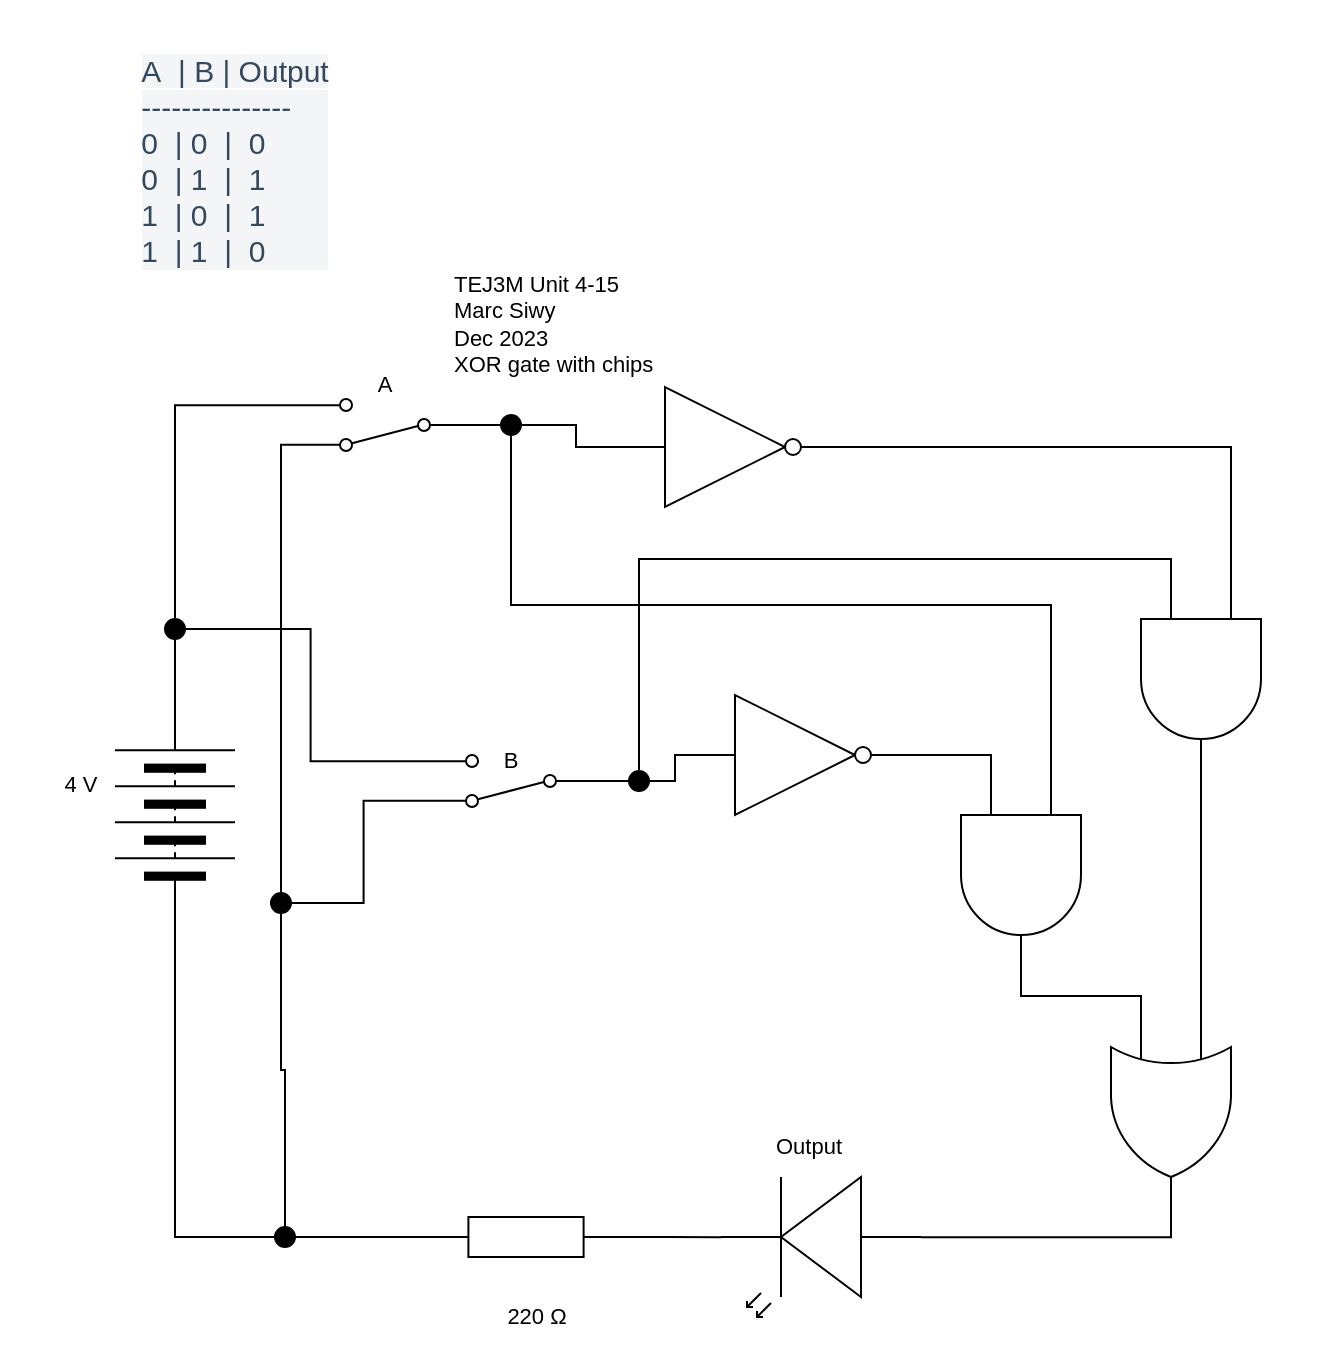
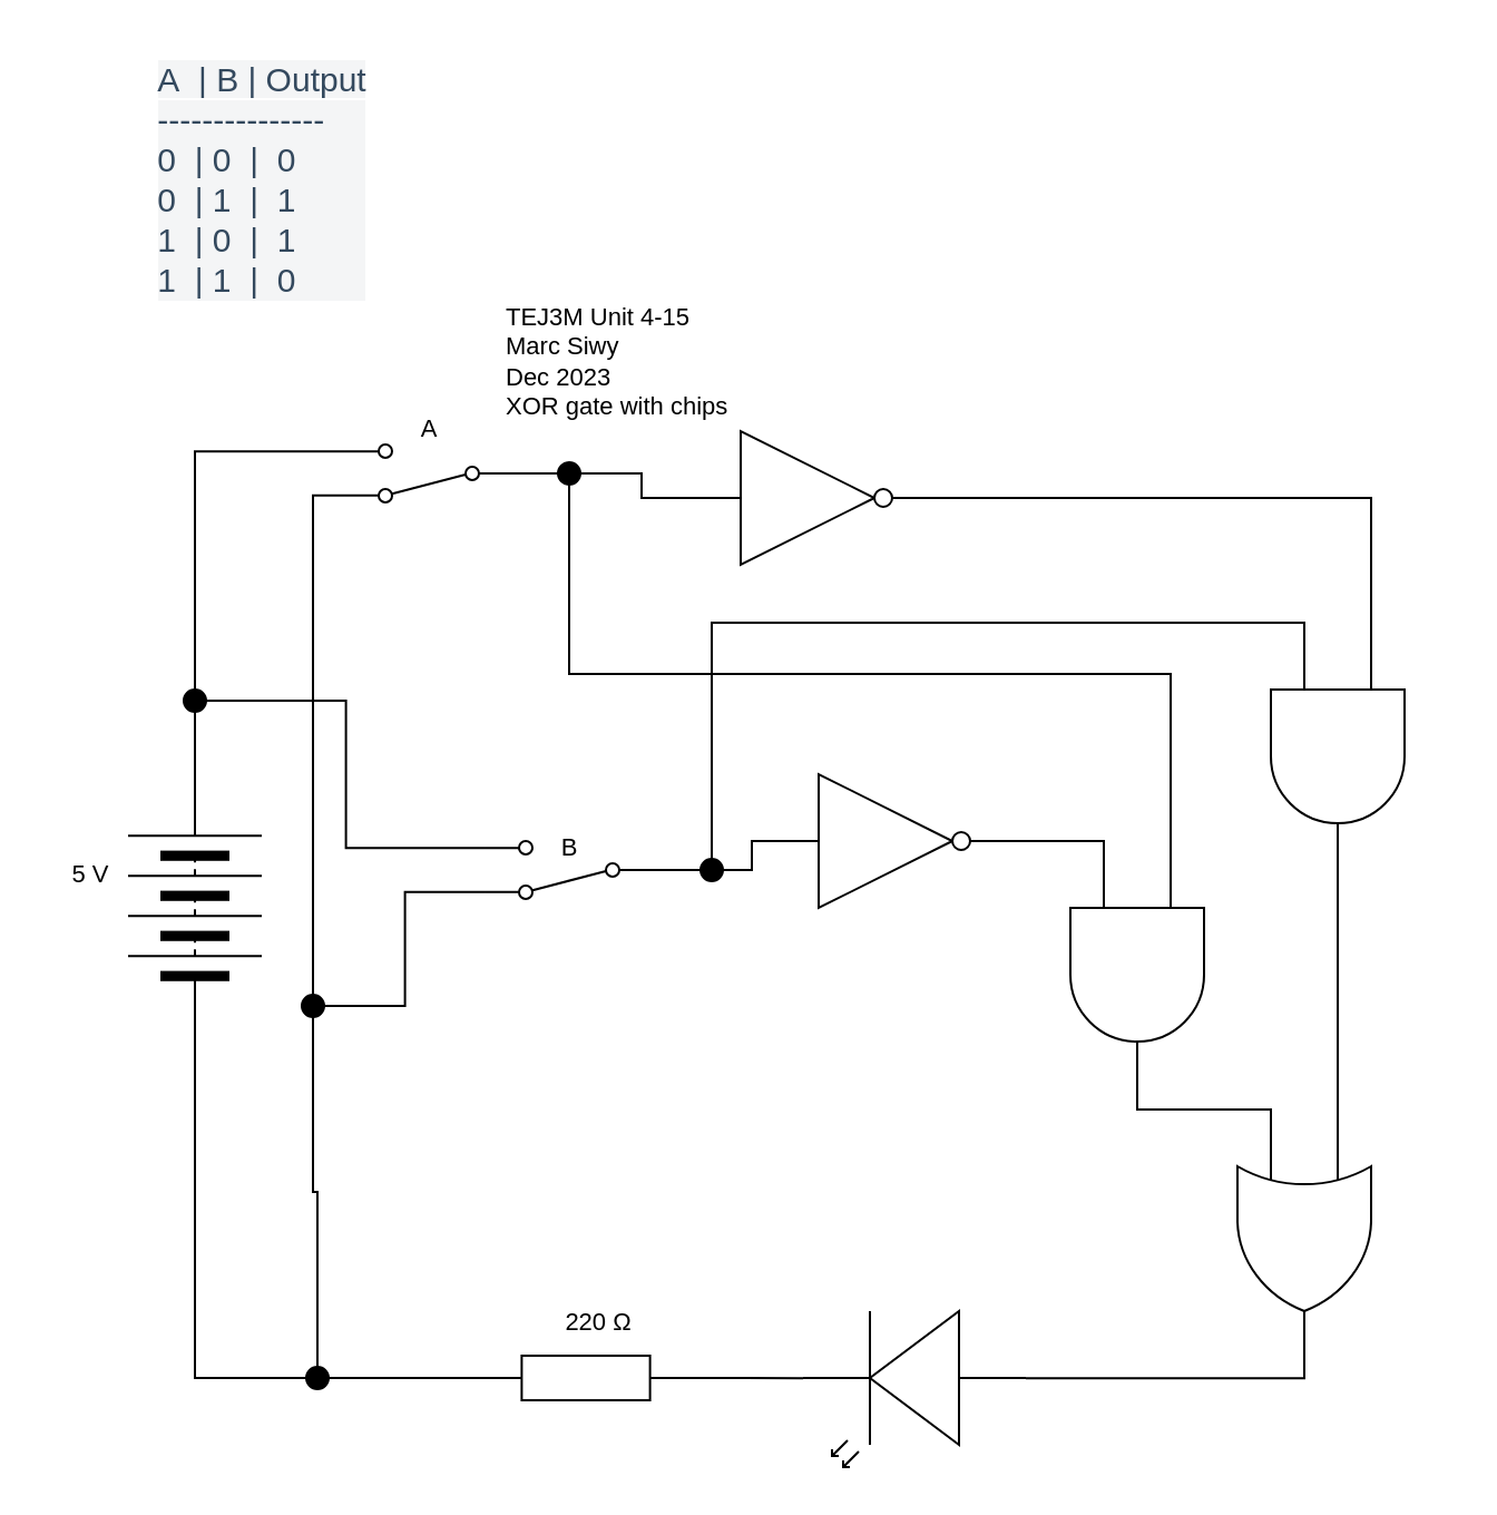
- <mxCell id="4" value="4 V" style="text;html=1;align=center;verticalAlign=middle;resizable=0;points=[];autosize=1;strokeColor=none;fillColor=none;fontSize=11;fontFamily=Helvetica;fontColor=default;" parent="1" vertex="1"><mxGeometry y="377" width="40" height="30" as="geometry" x="20" /></mxCell>
+ <mxCell id="4" value="5 V" style="text;html=1;align=center;verticalAlign=middle;resizable=0;points=[];autosize=1;strokeColor=none;fillColor=none;fontSize=11;fontFamily=Helvetica;fontColor=default;" parent="1" vertex="1"><mxGeometry y="377" width="40" height="30" as="geometry" x="20" /></mxCell>
- <mxCell id="9" value="Output" style="text;html=1;align=center;verticalAlign=middle;resizable=0;points=[];autosize=1;strokeColor=none;fillColor=none;fontSize=11;fontFamily=Helvetica;fontColor=default;" parent="1" vertex="1"><mxGeometry x="374" y="558" width="60" height="30" as="geometry" /></mxCell>
- <mxCell id="5" value="220&amp;nbsp;Ω" style="text;html=1;align=center;verticalAlign=middle;resizable=0;points=[];autosize=1;strokeColor=none;fillColor=none;fontSize=11;fontFamily=Helvetica;fontColor=default;" parent="1" vertex="1"><mxGeometry x="242.5" y="643" width="50" height="30" as="geometry" /></mxCell>
+ <mxCell id="5" value="220&amp;nbsp;Ω" style="text;html=1;align=center;verticalAlign=middle;resizable=0;points=[];autosize=1;strokeColor=none;fillColor=none;fontSize=11;fontFamily=Helvetica;fontColor=default;" parent="1" vertex="1"><mxGeometry x="242.5" y="578" width="50" height="30" as="geometry" /></mxCell>
